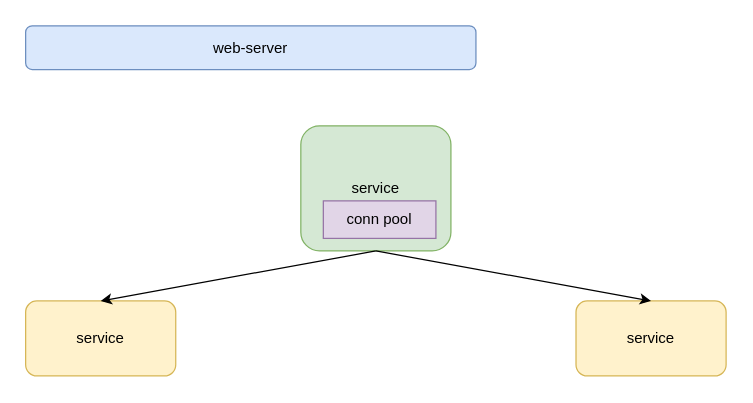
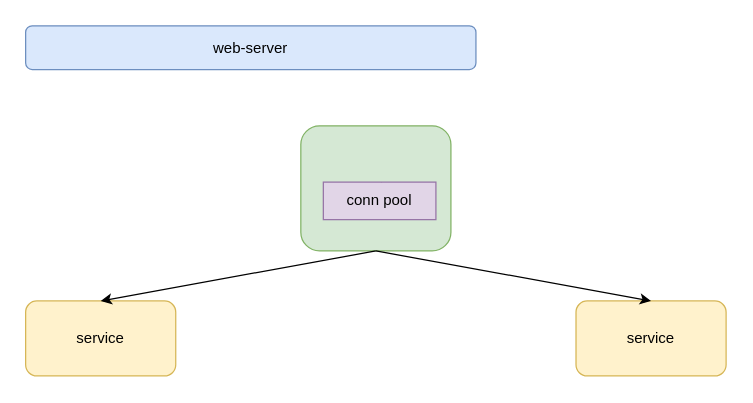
- <mxCell id="8" value="conn pool" style="rounded=0;whiteSpace=wrap;html=1;fillColor=#e1d5e7;strokeColor=#9673a6;" vertex="1" parent="1"><mxGeometry x="258" y="160" width="90" height="30" as="geometry" /></mxCell>
+ <mxCell id="8" value="conn pool" style="rounded=0;whiteSpace=wrap;html=1;fillColor=#e1d5e7;strokeColor=#9673a6;" vertex="1" parent="1"><mxGeometry x="258" y="145" width="90" height="30" as="geometry" /></mxCell>
